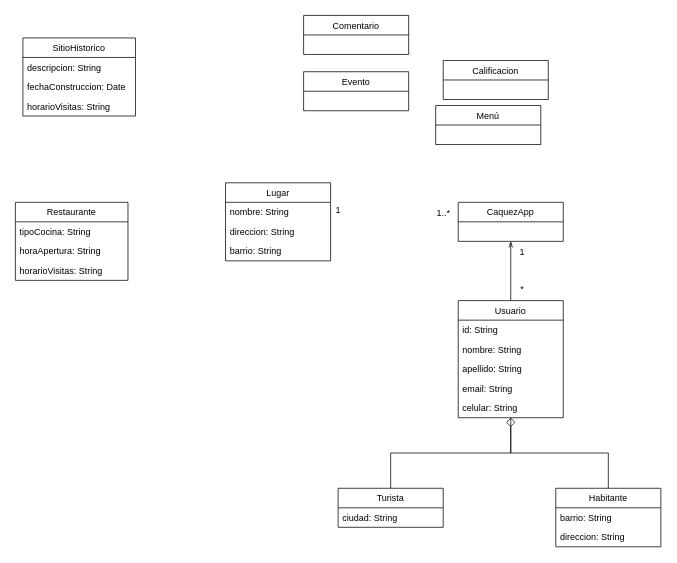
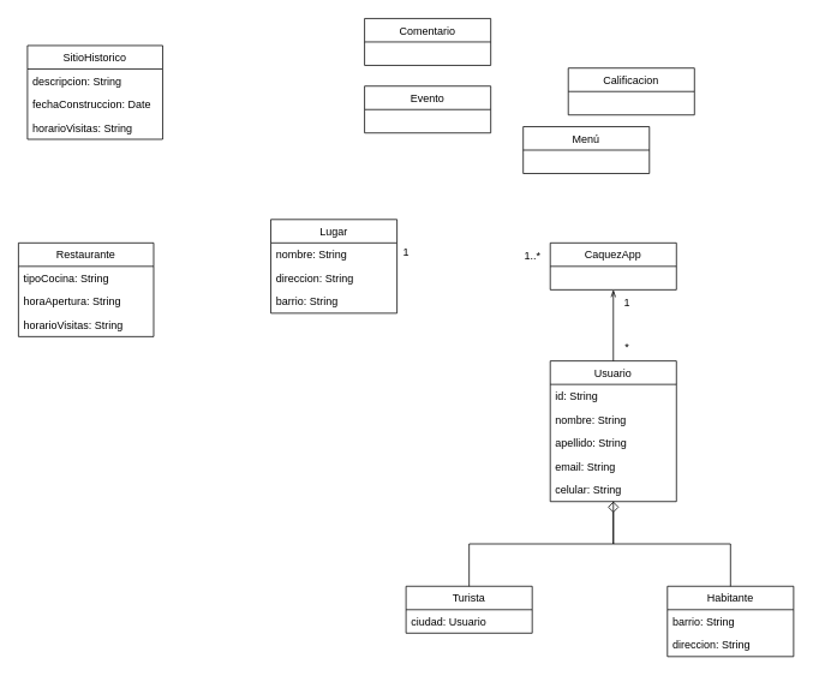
- <mxCell id="30" value="Calificacion" style="swimlane;fontStyle=0;childLayout=stackLayout;horizontal=1;startSize=26;fillColor=none;horizontalStack=0;resizeParent=1;resizeParentMax=0;resizeLast=0;collapsible=1;marginBottom=0;" vertex="1" parent="1"><mxGeometry x="590" y="80" width="140" height="52" as="geometry" /></mxCell>
+ <mxCell id="30" value="Calificacion" style="swimlane;fontStyle=0;childLayout=stackLayout;horizontal=1;startSize=26;fillColor=none;horizontalStack=0;resizeParent=1;resizeParentMax=0;resizeLast=0;collapsible=1;marginBottom=0;" vertex="1" parent="1"><mxGeometry x="630" y="75" width="140" height="52" as="geometry" /></mxCell>
- <mxCell id="12" value="ciudad: String" style="text;strokeColor=none;fillColor=none;align=left;verticalAlign=top;spacingLeft=4;spacingRight=4;overflow=hidden;rotatable=0;points=[[0,0.5],[1,0.5]];portConstraint=eastwest;" vertex="1" parent="11"><mxGeometry y="26" width="140" height="26" as="geometry" /></mxCell>
+ <mxCell id="12" value="ciudad: Usuario" style="text;strokeColor=none;fillColor=none;align=left;verticalAlign=top;spacingLeft=4;spacingRight=4;overflow=hidden;rotatable=0;points=[[0,0.5],[1,0.5]];portConstraint=eastwest;" vertex="1" parent="11"><mxGeometry y="26" width="140" height="26" as="geometry" /></mxCell>
